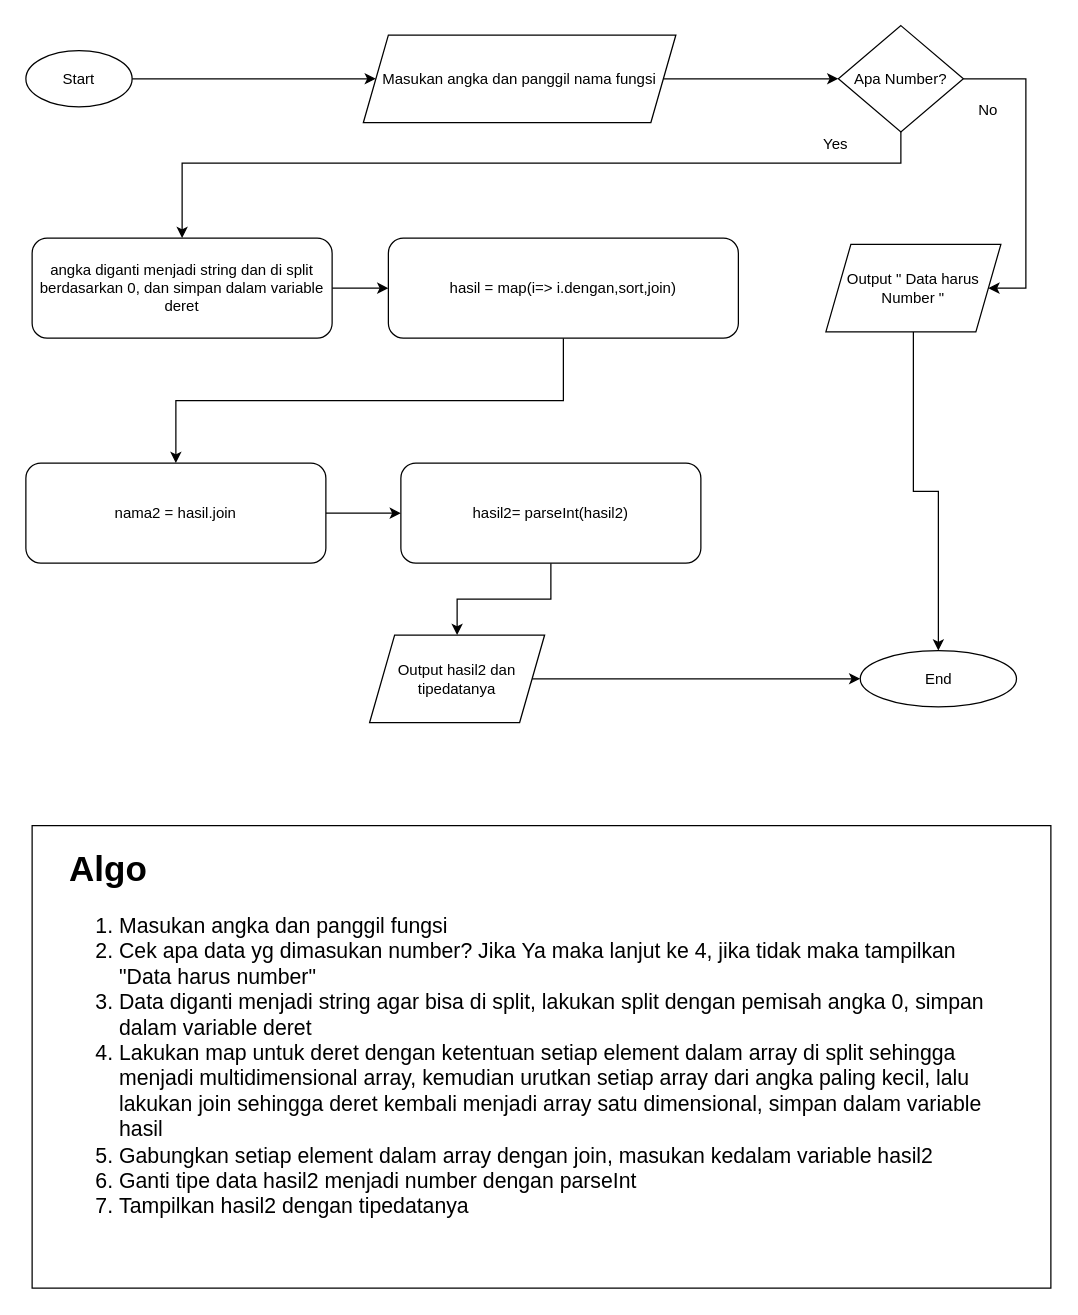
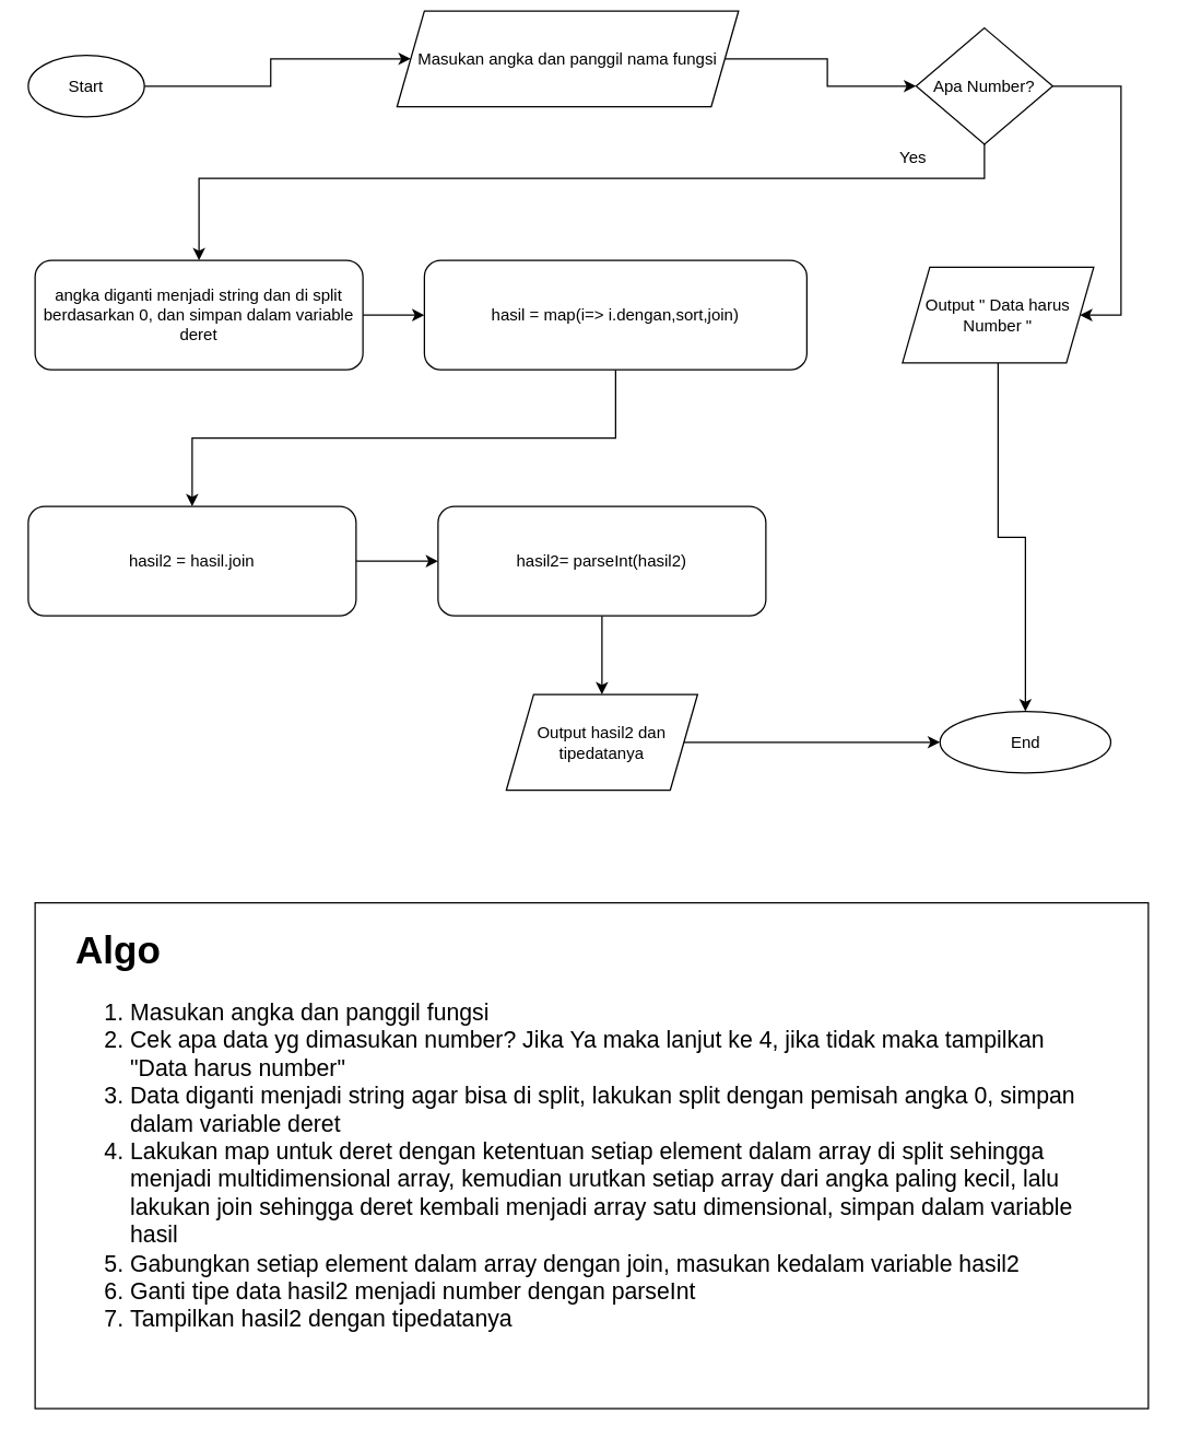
- <mxCell id="6" value="Masukan angka dan panggil nama fungsi" style="shape=parallelogram;perimeter=parallelogramPerimeter;whiteSpace=wrap;html=1;fixedSize=1;" vertex="1" parent="1"><mxGeometry x="290" y="27.5" width="250" height="70" as="geometry" /></mxCell>
+ <mxCell id="6" value="Masukan angka dan panggil nama fungsi" style="shape=parallelogram;perimeter=parallelogramPerimeter;whiteSpace=wrap;html=1;fixedSize=1;" vertex="1" parent="1"><mxGeometry x="290" y="7.5" width="250" height="70" as="geometry" /></mxCell>
- <mxCell id="23" value="No" style="text;html=1;strokeColor=none;fillColor=none;align=center;verticalAlign=middle;whiteSpace=wrap;rounded=0;" vertex="1" parent="1"><mxGeometry x="770" y="77.5" width="40" height="20" as="geometry" /></mxCell>
- <mxCell id="19" value="nama2 = hasil.join" style="rounded=1;whiteSpace=wrap;html=1;" vertex="1" parent="1"><mxGeometry x="20" y="370" width="240" height="80" as="geometry" /></mxCell>
+ <mxCell id="19" value="hasil2 = hasil.join" style="rounded=1;whiteSpace=wrap;html=1;" vertex="1" parent="1"><mxGeometry x="20" y="370" width="240" height="80" as="geometry" /></mxCell>
- <mxCell id="21" value="Output hasil2 dan tipedatanya" style="shape=parallelogram;perimeter=parallelogramPerimeter;whiteSpace=wrap;html=1;fixedSize=1;" vertex="1" parent="1"><mxGeometry x="295" y="507.5" width="140" height="70" as="geometry" /></mxCell>
+ <mxCell id="21" value="Output hasil2 dan tipedatanya" style="shape=parallelogram;perimeter=parallelogramPerimeter;whiteSpace=wrap;html=1;fixedSize=1;" vertex="1" parent="1"><mxGeometry x="370" y="507.5" width="140" height="70" as="geometry" /></mxCell>
